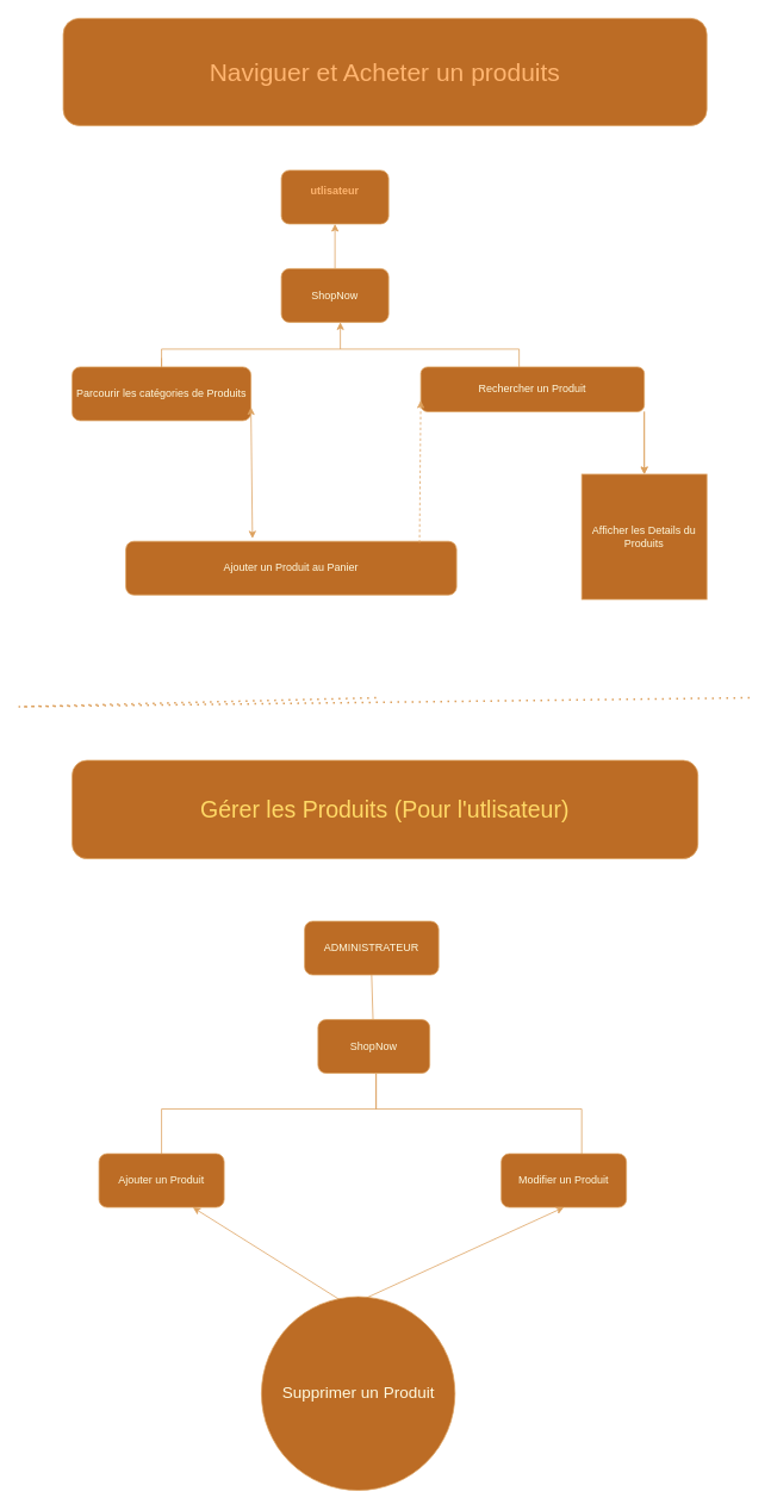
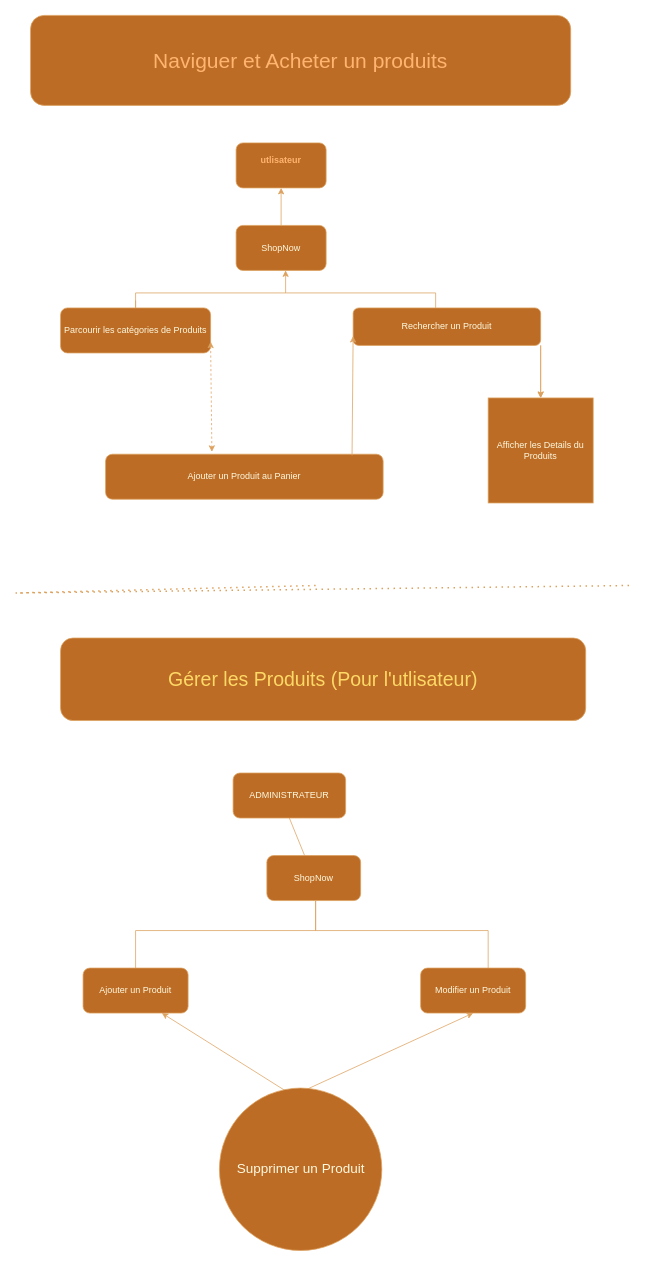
- <mxCell id="16" value="&lt;font color=&quot;#ffb570&quot; style=&quot;font-size: 28px;&quot;&gt;Naviguer et Acheter un produits&lt;/font&gt;" style="rounded=1;whiteSpace=wrap;html=1;labelBackgroundColor=none;fillColor=#BC6C25;strokeColor=#DDA15E;fontColor=#FEFAE0;" parent="1" vertex="1"><mxGeometry x="70" y="20" width="720" height="120" as="geometry" /></mxCell>
+ <mxCell id="16" value="&lt;font color=&quot;#ffb570&quot; style=&quot;font-size: 28px;&quot;&gt;Naviguer et Acheter un produits&lt;/font&gt;" style="rounded=1;whiteSpace=wrap;html=1;labelBackgroundColor=none;fillColor=#BC6C25;strokeColor=#DDA15E;fontColor=#FEFAE0;" parent="1" vertex="1"><mxGeometry x="40" y="20" width="720" height="120" as="geometry" /></mxCell>
- <mxCell id="15" value="" style="endArrow=classic;startArrow=classic;html=1;rounded=0;exitX=1;exitY=0.75;exitDx=0;exitDy=0;entryX=0.383;entryY=-0.054;entryDx=0;entryDy=0;entryPerimeter=0;labelBackgroundColor=none;strokeColor=#DDA15E;fontColor=default;" parent="1" source="8" target="11" edge="1"><mxGeometry width="50" height="50" relative="1" as="geometry"><mxPoint x="380" y="450" as="sourcePoint" /><mxPoint x="430" y="400" as="targetPoint" /></mxGeometry></mxCell>
+ <mxCell id="15" value="" style="endArrow=classic;startArrow=classic;html=1;rounded=0;exitX=1;exitY=0.75;exitDx=0;exitDy=0;entryX=0.383;entryY=-0.054;entryDx=0;entryDy=0;entryPerimeter=0;labelBackgroundColor=none;strokeColor=#DDA15E;fontColor=default;dashed=1;" parent="1" source="8" target="11" edge="1"><mxGeometry width="50" height="50" relative="1" as="geometry"><mxPoint x="380" y="450" as="sourcePoint" /><mxPoint x="430" y="400" as="targetPoint" /></mxGeometry></mxCell>
- <mxCell id="12" value="" style="endArrow=classic;html=1;rounded=0;entryX=0;entryY=0.75;entryDx=0;entryDy=0;exitX=0.888;exitY=0.028;exitDx=0;exitDy=0;exitPerimeter=0;labelBackgroundColor=none;strokeColor=#DDA15E;fontColor=default;dashed=1;" parent="1" source="11" target="9" edge="1"><mxGeometry width="50" height="50" relative="1" as="geometry"><mxPoint x="470" y="530" as="sourcePoint" /><mxPoint x="450" y="370" as="targetPoint" /></mxGeometry></mxCell>
+ <mxCell id="12" value="" style="endArrow=classic;html=1;rounded=0;entryX=0;entryY=0.75;entryDx=0;entryDy=0;exitX=0.888;exitY=0.028;exitDx=0;exitDy=0;exitPerimeter=0;labelBackgroundColor=none;strokeColor=#DDA15E;fontColor=default;" parent="1" source="11" target="9" edge="1"><mxGeometry width="50" height="50" relative="1" as="geometry"><mxPoint x="470" y="530" as="sourcePoint" /><mxPoint x="450" y="370" as="targetPoint" /></mxGeometry></mxCell>
- <mxCell id="19" value="ADMINISTRATEUR" style="rounded=1;whiteSpace=wrap;html=1;labelBackgroundColor=none;fillColor=#BC6C25;strokeColor=#DDA15E;fontColor=#FEFAE0;" parent="1" vertex="1"><mxGeometry x="340" y="1030" width="150" height="60" as="geometry" /></mxCell>
+ <mxCell id="19" value="ADMINISTRATEUR" style="rounded=1;whiteSpace=wrap;html=1;labelBackgroundColor=none;fillColor=#BC6C25;strokeColor=#DDA15E;fontColor=#FEFAE0;" parent="1" vertex="1"><mxGeometry x="310" y="1030" width="150" height="60" as="geometry" /></mxCell>
